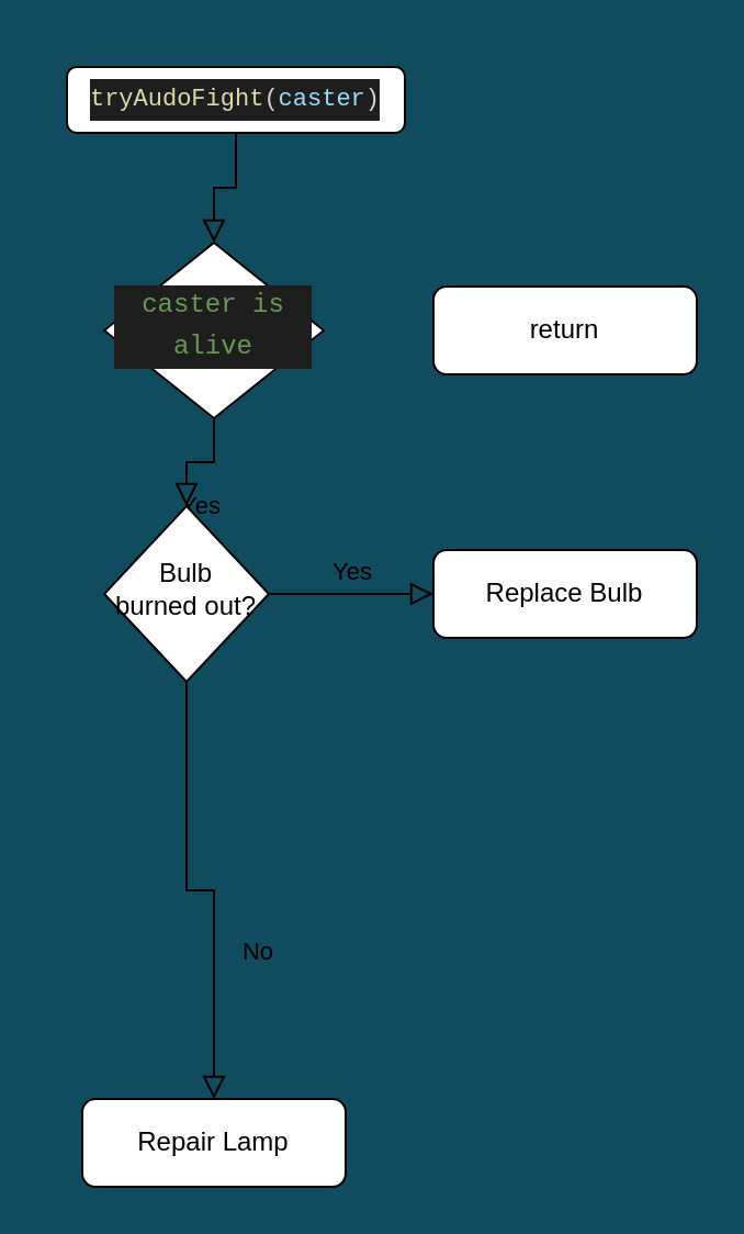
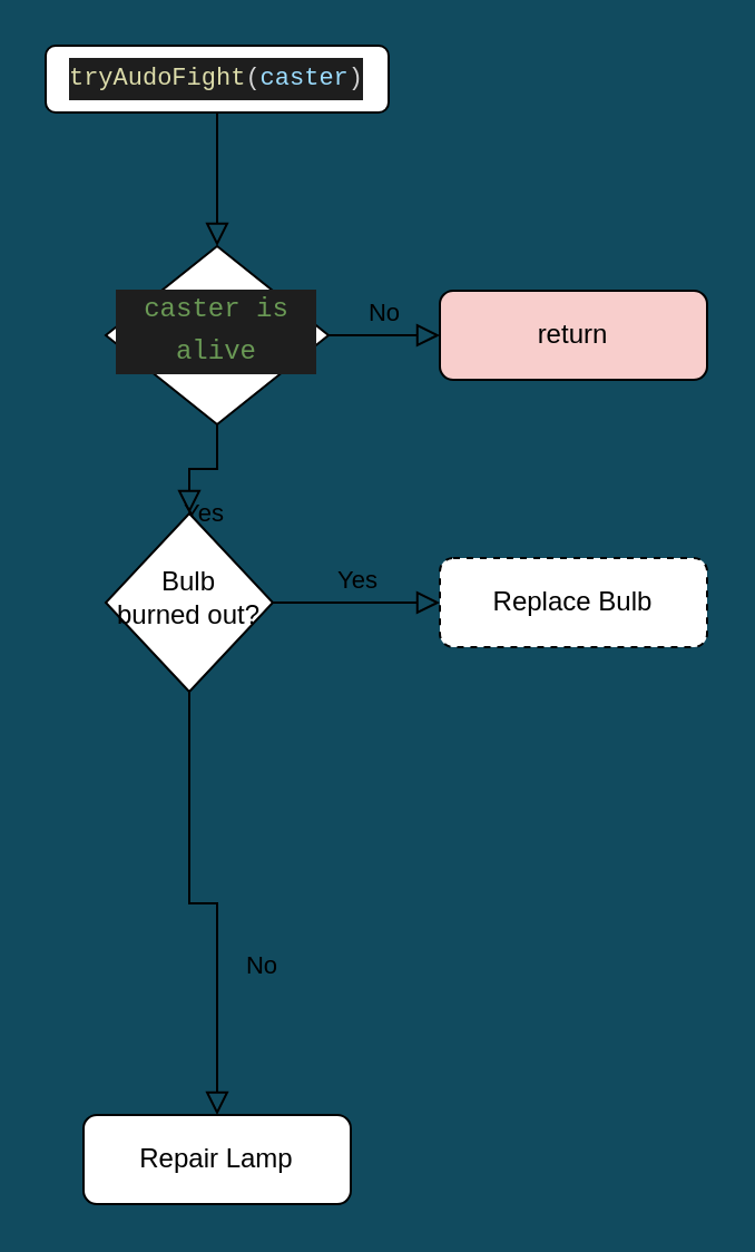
- <mxCell id="3" value="&lt;div style=&quot;background-color: rgb(30, 30, 30); font-family: Consolas, &amp;quot;Courier New&amp;quot;, monospace; line-height: 19px; font-size: 11px;&quot;&gt;&lt;span style=&quot;color: rgb(212, 212, 212);&quot;&gt;&lt;span style=&quot;color: rgb(220, 220, 170); font-size: 11px;&quot;&gt;tryAudoFight&lt;/span&gt;(&lt;/span&gt;&lt;font color=&quot;#9cdcfe&quot;&gt;caster&lt;/font&gt;&lt;font color=&quot;#d4d4d4&quot;&gt;)&lt;/font&gt;&lt;/div&gt;" style="rounded=1;whiteSpace=wrap;html=1;fontSize=12;glass=0;strokeWidth=1;shadow=0;" parent="1" vertex="1"><mxGeometry x="30" y="30" width="154" height="30" as="geometry" /></mxCell>
+ <mxCell id="3" value="&lt;div style=&quot;background-color: rgb(30, 30, 30); font-family: Consolas, &amp;quot;Courier New&amp;quot;, monospace; line-height: 19px; font-size: 11px;&quot;&gt;&lt;span style=&quot;color: rgb(212, 212, 212);&quot;&gt;&lt;span style=&quot;color: rgb(220, 220, 170); font-size: 11px;&quot;&gt;tryAudoFight&lt;/span&gt;(&lt;/span&gt;&lt;font color=&quot;#9cdcfe&quot;&gt;caster&lt;/font&gt;&lt;font color=&quot;#d4d4d4&quot;&gt;)&lt;/font&gt;&lt;/div&gt;" style="rounded=1;whiteSpace=wrap;html=1;fontSize=12;glass=0;strokeWidth=1;shadow=0;" parent="1" vertex="1"><mxGeometry x="20" y="20" width="154" height="30" as="geometry" /></mxCell>
+ <mxCell id="5" value="No" style="edgeStyle=orthogonalEdgeStyle;rounded=0;html=1;jettySize=auto;orthogonalLoop=1;fontSize=11;endArrow=block;endFill=0;endSize=8;strokeWidth=1;shadow=0;labelBackgroundColor=none;" parent="1" source="6" target="7" edge="1"><mxGeometry y="10" relative="1" as="geometry"><mxPoint as="offset" /></mxGeometry></mxCell>
- <mxCell id="7" value="return" style="rounded=1;whiteSpace=wrap;html=1;fontSize=12;glass=0;strokeWidth=1;shadow=0;" parent="1" vertex="1"><mxGeometry x="197" y="130" width="120" height="40" as="geometry" /></mxCell>
+ <mxCell id="7" value="return" style="rounded=1;whiteSpace=wrap;html=1;fontSize=12;glass=0;strokeWidth=1;shadow=0;fillColor=#f8cecc;" parent="1" vertex="1"><mxGeometry x="197" y="130" width="120" height="40" as="geometry" /></mxCell>
- <mxCell id="12" value="Replace Bulb" style="rounded=1;whiteSpace=wrap;html=1;fontSize=12;glass=0;strokeWidth=1;shadow=0;" parent="1" vertex="1"><mxGeometry x="197" y="250" width="120" height="40" as="geometry" /></mxCell>
+ <mxCell id="12" value="Replace Bulb" style="rounded=1;whiteSpace=wrap;html=1;fontSize=12;glass=0;strokeWidth=1;shadow=0;dashed=1;" parent="1" vertex="1"><mxGeometry x="197" y="250" width="120" height="40" as="geometry" /></mxCell>
